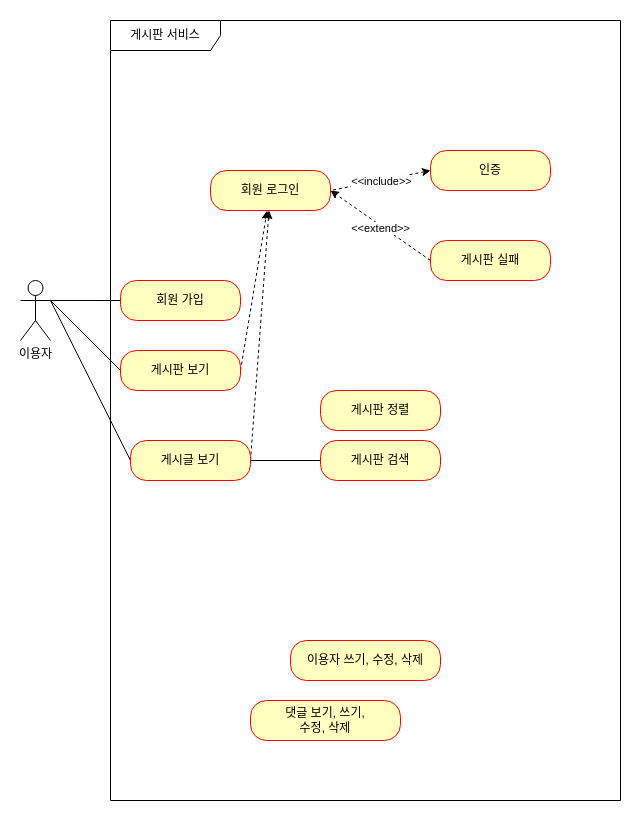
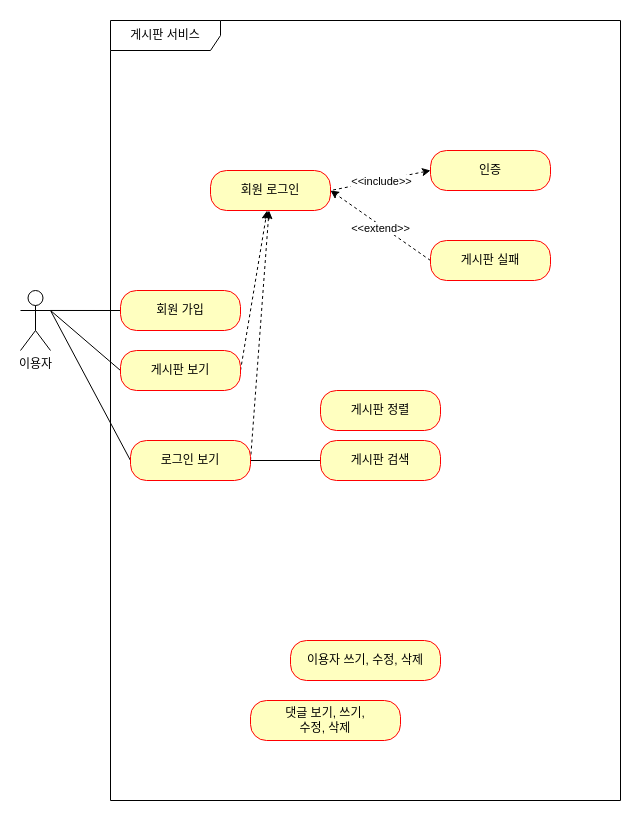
- <mxCell id="5" value="회원 가입" style="rounded=1;whiteSpace=wrap;html=1;arcSize=40;fontColor=#000000;fillColor=#ffffc0;strokeColor=#ff0000;" vertex="1" parent="1"><mxGeometry x="120" y="280" width="120" height="40" as="geometry" /></mxCell>
+ <mxCell id="5" value="회원 가입" style="rounded=1;whiteSpace=wrap;html=1;arcSize=40;fontColor=#000000;fillColor=#ffffc0;strokeColor=#ff0000;" vertex="1" parent="1"><mxGeometry x="120" y="290" width="120" height="40" as="geometry" /></mxCell>
- <mxCell id="2" value="이용자" style="shape=umlActor;verticalLabelPosition=bottom;verticalAlign=top;html=1;outlineConnect=0;" vertex="1" parent="1"><mxGeometry x="20" y="280" width="30" height="60" as="geometry" /></mxCell>
+ <mxCell id="2" value="이용자" style="shape=umlActor;verticalLabelPosition=bottom;verticalAlign=top;html=1;outlineConnect=0;" vertex="1" parent="1"><mxGeometry x="20" y="290" width="30" height="60" as="geometry" /></mxCell>
- <mxCell id="12" value="게시글 보기" style="rounded=1;whiteSpace=wrap;html=1;arcSize=40;fontColor=#000000;fillColor=#ffffc0;strokeColor=#ff0000;" vertex="1" parent="1"><mxGeometry x="130" y="440" width="120" height="40" as="geometry" /></mxCell>
+ <mxCell id="12" value="로그인 보기" style="rounded=1;whiteSpace=wrap;html=1;arcSize=40;fontColor=#000000;fillColor=#ffffc0;strokeColor=#ff0000;" vertex="1" parent="1"><mxGeometry x="130" y="440" width="120" height="40" as="geometry" /></mxCell>
